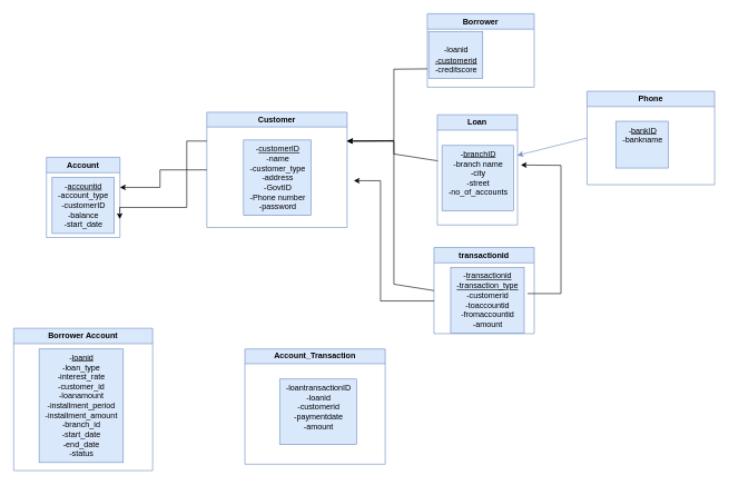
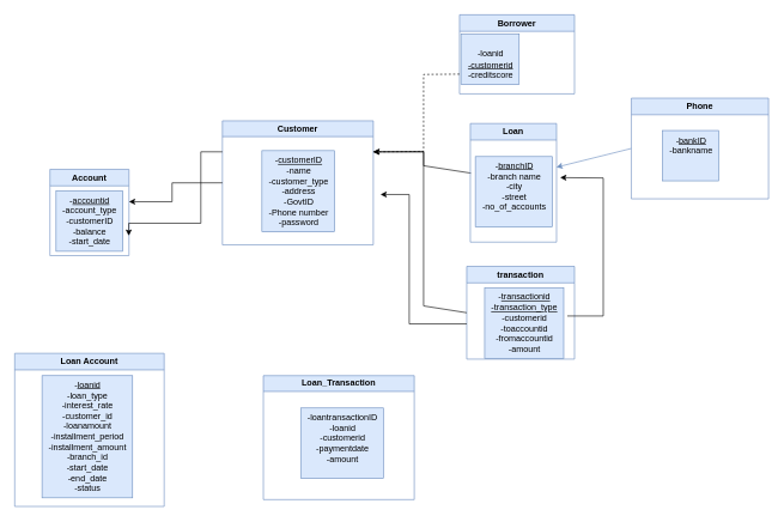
- <mxCell id="17" value="" style="endArrow=classic;html=1;rounded=0;exitX=0;exitY=0.75;exitDx=0;exitDy=0;entryX=1;entryY=0.25;entryDx=0;entryDy=0;" parent="1" source="14" target="2" edge="1"><mxGeometry width="50" height="50" relative="1" as="geometry"><mxPoint x="708" y="237" as="sourcePoint" /><mxPoint x="579" y="220" as="targetPoint" /><Array as="points"><mxPoint x="589" y="103" /><mxPoint x="589" y="210" /></Array></mxGeometry></mxCell>
+ <mxCell id="17" value="" style="endArrow=classic;html=1;rounded=0;exitX=0;exitY=0.75;exitDx=0;exitDy=0;entryX=1;entryY=0.25;entryDx=0;entryDy=0;dashed=1;" parent="1" source="14" target="2" edge="1"><mxGeometry width="50" height="50" relative="1" as="geometry"><mxPoint x="708" y="237" as="sourcePoint" /><mxPoint x="579" y="220" as="targetPoint" /><Array as="points"><mxPoint x="589" y="103" /><mxPoint x="589" y="210" /></Array></mxGeometry></mxCell>
- <mxCell id="8" value="transactionid" style="swimlane;whiteSpace=wrap;html=1;fillColor=#dae8fc;strokeColor=#6c8ebf;" parent="1" vertex="1"><mxGeometry x="649" y="370" width="150" height="129" as="geometry" /></mxCell>
+ <mxCell id="8" value="transaction" style="swimlane;whiteSpace=wrap;html=1;fillColor=#dae8fc;strokeColor=#6c8ebf;" parent="1" vertex="1"><mxGeometry x="649" y="370" width="150" height="129" as="geometry" /></mxCell>
- <mxCell id="10" value="Borrower Account" style="swimlane;whiteSpace=wrap;html=1;fillColor=#dae8fc;strokeColor=#6c8ebf;" parent="1" vertex="1"><mxGeometry x="20" y="491" width="208" height="213" as="geometry" /></mxCell>
+ <mxCell id="10" value="Loan Account" style="swimlane;whiteSpace=wrap;html=1;fillColor=#dae8fc;strokeColor=#6c8ebf;" parent="1" vertex="1"><mxGeometry x="20" y="491" width="208" height="213" as="geometry" /></mxCell>
- <mxCell id="24" value="Account_Transaction" style="swimlane;whiteSpace=wrap;html=1;startSize=22;fillColor=#dae8fc;strokeColor=#6c8ebf;" parent="1" vertex="1"><mxGeometry x="366" y="522" width="210" height="172.5" as="geometry" /></mxCell>
+ <mxCell id="24" value="Loan_Transaction" style="swimlane;whiteSpace=wrap;html=1;startSize=22;fillColor=#dae8fc;strokeColor=#6c8ebf;" parent="1" vertex="1"><mxGeometry x="366" y="522" width="210" height="172.5" as="geometry" /></mxCell>
